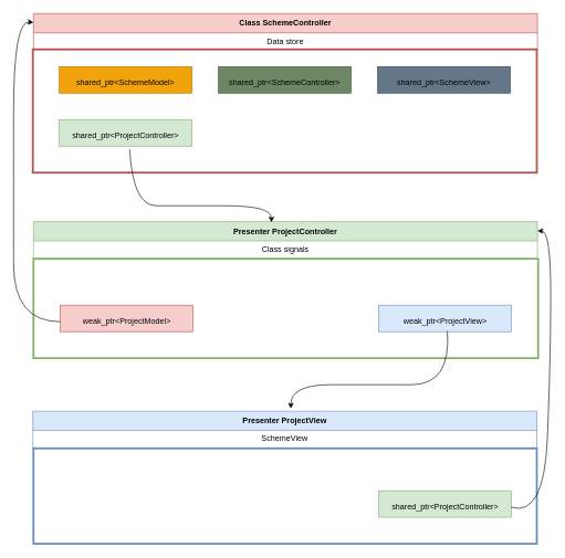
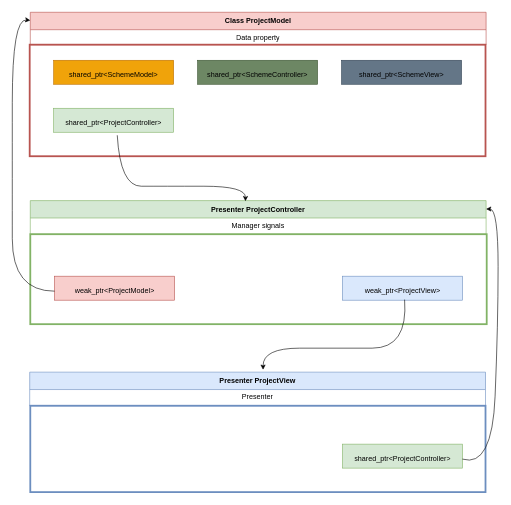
- <mxCell id="5" value="Class SchemeController" style="swimlane;fontStyle=1;align=center;verticalAlign=middle;childLayout=stackLayout;horizontal=1;startSize=29;horizontalStack=0;resizeParent=1;resizeParentMax=0;resizeLast=0;collapsible=0;marginBottom=0;html=1;whiteSpace=wrap;editable=1;movable=1;resizable=1;rotatable=1;deletable=1;locked=0;connectable=1;expand=0;fillColor=#f8cecc;strokeColor=#b85450;" vertex="1" parent="1"><mxGeometry x="50" y="20" width="760" height="54" as="geometry" /></mxCell>
+ <mxCell id="5" value="Class ProjectModel" style="swimlane;fontStyle=1;align=center;verticalAlign=middle;childLayout=stackLayout;horizontal=1;startSize=29;horizontalStack=0;resizeParent=1;resizeParentMax=0;resizeLast=0;collapsible=0;marginBottom=0;html=1;whiteSpace=wrap;editable=1;movable=1;resizable=1;rotatable=1;deletable=1;locked=0;connectable=1;expand=0;fillColor=#f8cecc;strokeColor=#b85450;" vertex="1" parent="1"><mxGeometry x="50" y="20" width="760" height="54" as="geometry" /></mxCell>
- <mxCell id="6" value="Data store" style="text;html=1;strokeColor=none;fillColor=none;align=center;verticalAlign=middle;spacingLeft=4;spacingRight=4;overflow=hidden;rotatable=0;points=[[0,0.5],[1,0.5]];portConstraint=eastwest;whiteSpace=wrap;" vertex="1" parent="5"><mxGeometry y="29" width="760" height="25" as="geometry" /></mxCell>
+ <mxCell id="6" value="Data property" style="text;html=1;strokeColor=none;fillColor=none;align=center;verticalAlign=middle;spacingLeft=4;spacingRight=4;overflow=hidden;rotatable=0;points=[[0,0.5],[1,0.5]];portConstraint=eastwest;whiteSpace=wrap;" vertex="1" parent="5"><mxGeometry y="29" width="760" height="25" as="geometry" /></mxCell>
- <mxCell id="8" value="Class signals" style="text;html=1;strokeColor=none;fillColor=none;align=center;verticalAlign=middle;spacingLeft=4;spacingRight=4;overflow=hidden;rotatable=0;points=[[0,0.5],[1,0.5]];portConstraint=eastwest;whiteSpace=wrap;" vertex="1" parent="7"><mxGeometry y="29" width="760" height="25" as="geometry" /></mxCell>
+ <mxCell id="8" value="Manager signals" style="text;html=1;strokeColor=none;fillColor=none;align=center;verticalAlign=middle;spacingLeft=4;spacingRight=4;overflow=hidden;rotatable=0;points=[[0,0.5],[1,0.5]];portConstraint=eastwest;whiteSpace=wrap;" vertex="1" parent="7"><mxGeometry y="29" width="760" height="25" as="geometry" /></mxCell>
- <mxCell id="19" value="SchemeView" style="text;html=1;strokeColor=none;fillColor=none;align=center;verticalAlign=middle;spacingLeft=4;spacingRight=4;overflow=hidden;rotatable=0;points=[[0,0.5],[1,0.5]];portConstraint=eastwest;whiteSpace=wrap;" vertex="1" parent="18"><mxGeometry y="29" width="760" height="25" as="geometry" /></mxCell>
+ <mxCell id="19" value="Presenter" style="text;html=1;strokeColor=none;fillColor=none;align=center;verticalAlign=middle;spacingLeft=4;spacingRight=4;overflow=hidden;rotatable=0;points=[[0,0.5],[1,0.5]];portConstraint=eastwest;whiteSpace=wrap;" vertex="1" parent="18"><mxGeometry y="29" width="760" height="25" as="geometry" /></mxCell>
